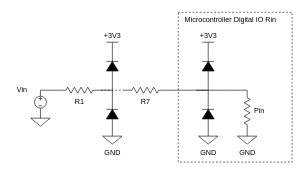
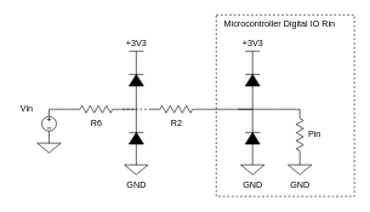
- <mxCell id="4" value="R1" style="pointerEvents=1;verticalLabelPosition=bottom;shadow=0;dashed=0;align=center;html=1;verticalAlign=top;shape=mxgraph.electrical.resistors.resistor_2;" vertex="1" parent="1"><mxGeometry x="97" y="145" width="70" height="10" as="geometry" /></mxCell>
+ <mxCell id="4" value="R6" style="pointerEvents=1;verticalLabelPosition=bottom;shadow=0;dashed=0;align=center;html=1;verticalAlign=top;shape=mxgraph.electrical.resistors.resistor_2;" vertex="1" parent="1"><mxGeometry x="97" y="145" width="70" height="10" as="geometry" /></mxCell>
- <mxCell id="9" value="R7" style="pointerEvents=1;verticalLabelPosition=bottom;shadow=0;dashed=0;align=center;html=1;verticalAlign=top;shape=mxgraph.electrical.resistors.resistor_2;" vertex="1" parent="1"><mxGeometry x="207" y="145" width="70" height="10" as="geometry" /></mxCell>
+ <mxCell id="9" value="R2" style="pointerEvents=1;verticalLabelPosition=bottom;shadow=0;dashed=0;align=center;html=1;verticalAlign=top;shape=mxgraph.electrical.resistors.resistor_2;" vertex="1" parent="1"><mxGeometry x="207" y="145" width="70" height="10" as="geometry" /></mxCell>
